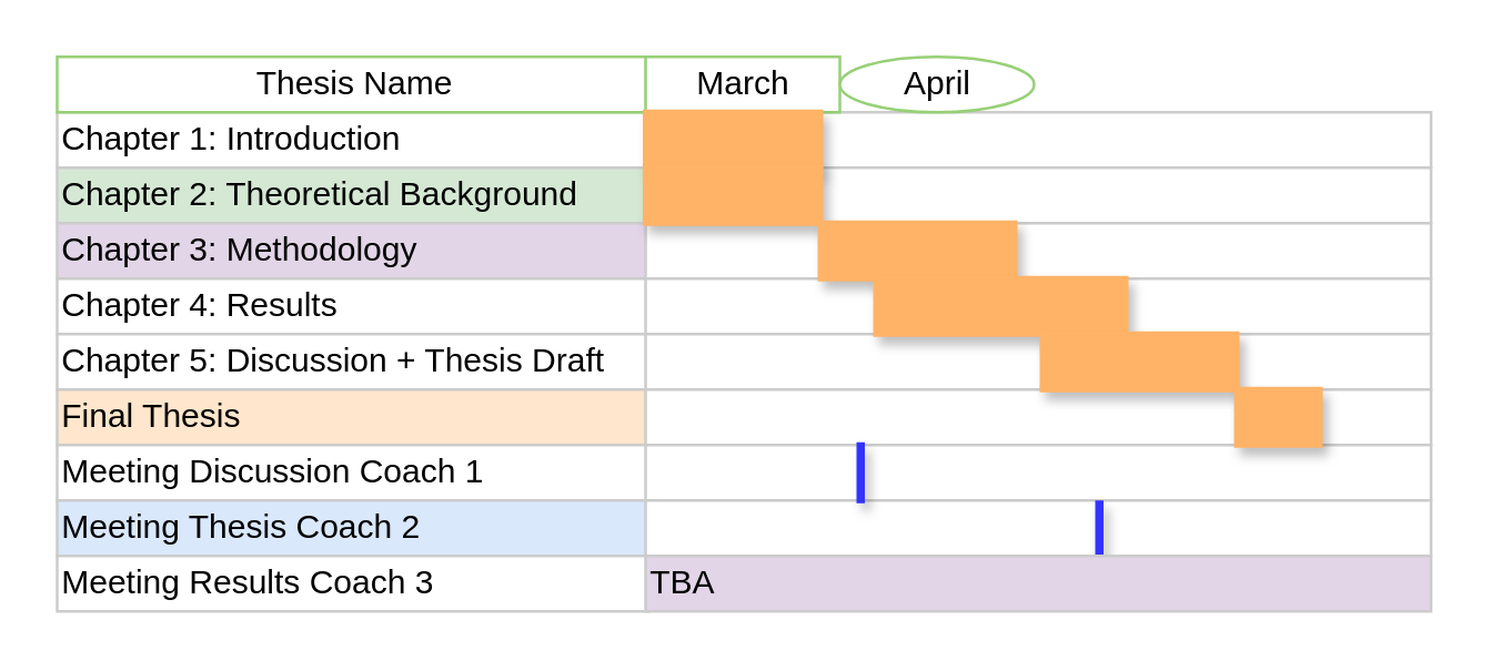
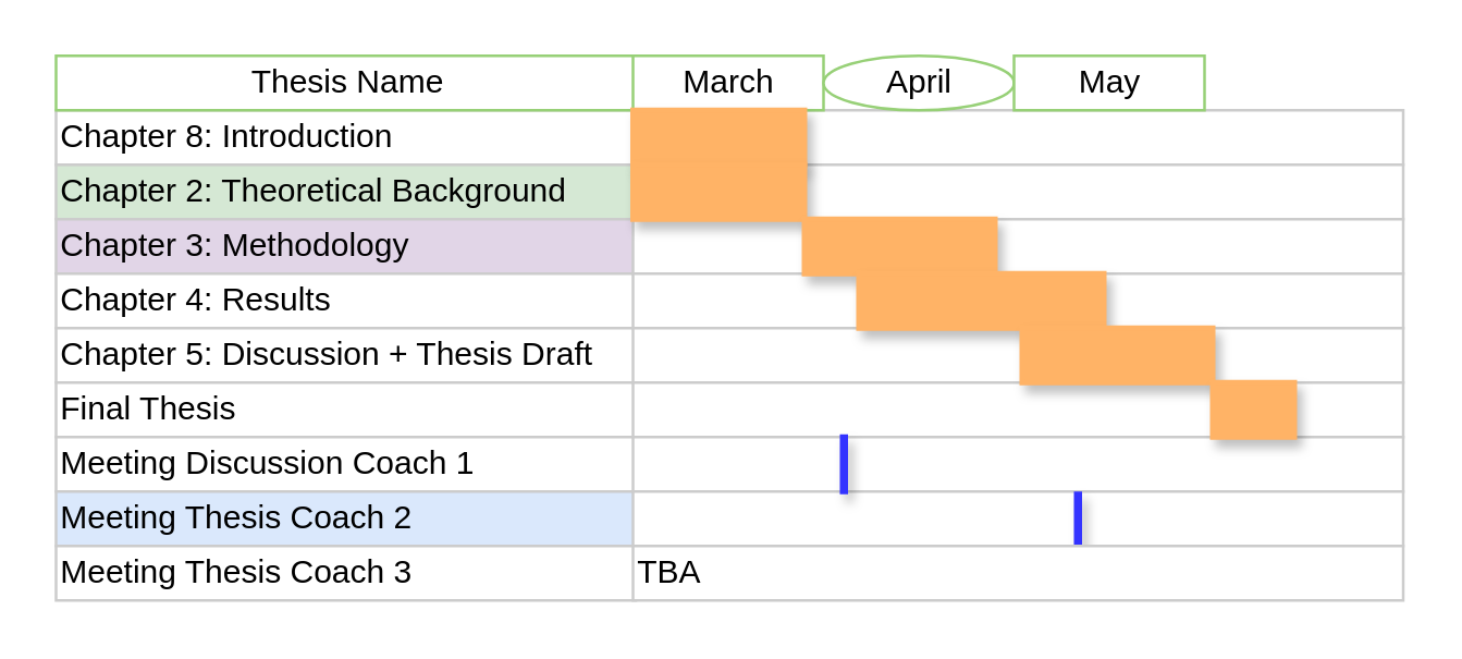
+ <mxCell id="14" value="May" style="strokeWidth=1;fontStyle=0;html=1;strokeColor=#97D077;" parent="1" vertex="1"><mxGeometry x="372" y="20" width="70" height="20" as="geometry" /></mxCell>
- <mxCell id="2" value="Chapter 1: Introduction" style="align=left;strokeColor=#CCCCCC;html=1;" parent="1" vertex="1"><mxGeometry x="20" y="40" width="213" height="20" as="geometry" /></mxCell>
+ <mxCell id="2" value="Chapter 8: Introduction" style="align=left;strokeColor=#CCCCCC;html=1;" parent="1" vertex="1"><mxGeometry x="20" y="40" width="213" height="20" as="geometry" /></mxCell>
- <mxCell id="7" value="Final Thesis" style="align=left;strokeColor=#CCCCCC;html=1;fillColor=#ffe6cc;" parent="1" vertex="1"><mxGeometry x="20" y="140" width="213" height="20" as="geometry" /></mxCell>
+ <mxCell id="7" value="Final Thesis" style="align=left;strokeColor=#CCCCCC;html=1;" parent="1" vertex="1"><mxGeometry x="20" y="140" width="213" height="20" as="geometry" /></mxCell>
- <mxCell id="30" value="Meeting Results Coach 3" style="align=left;strokeColor=#CCCCCC;html=1;" vertex="1" parent="1"><mxGeometry x="20" y="200" width="213" height="20" as="geometry" /></mxCell>
+ <mxCell id="30" value="Meeting Thesis Coach 3" style="align=left;strokeColor=#CCCCCC;html=1;" vertex="1" parent="1"><mxGeometry x="20" y="200" width="213" height="20" as="geometry" /></mxCell>
- <mxCell id="31" value="TBA" style="align=left;strokeColor=#CCCCCC;html=1;fillColor=#e1d5e7;" vertex="1" parent="1"><mxGeometry x="232" y="200" width="283" height="20" as="geometry" /></mxCell>
+ <mxCell id="31" value="TBA" style="align=left;strokeColor=#CCCCCC;html=1;" vertex="1" parent="1"><mxGeometry x="232" y="200" width="283" height="20" as="geometry" /></mxCell>
